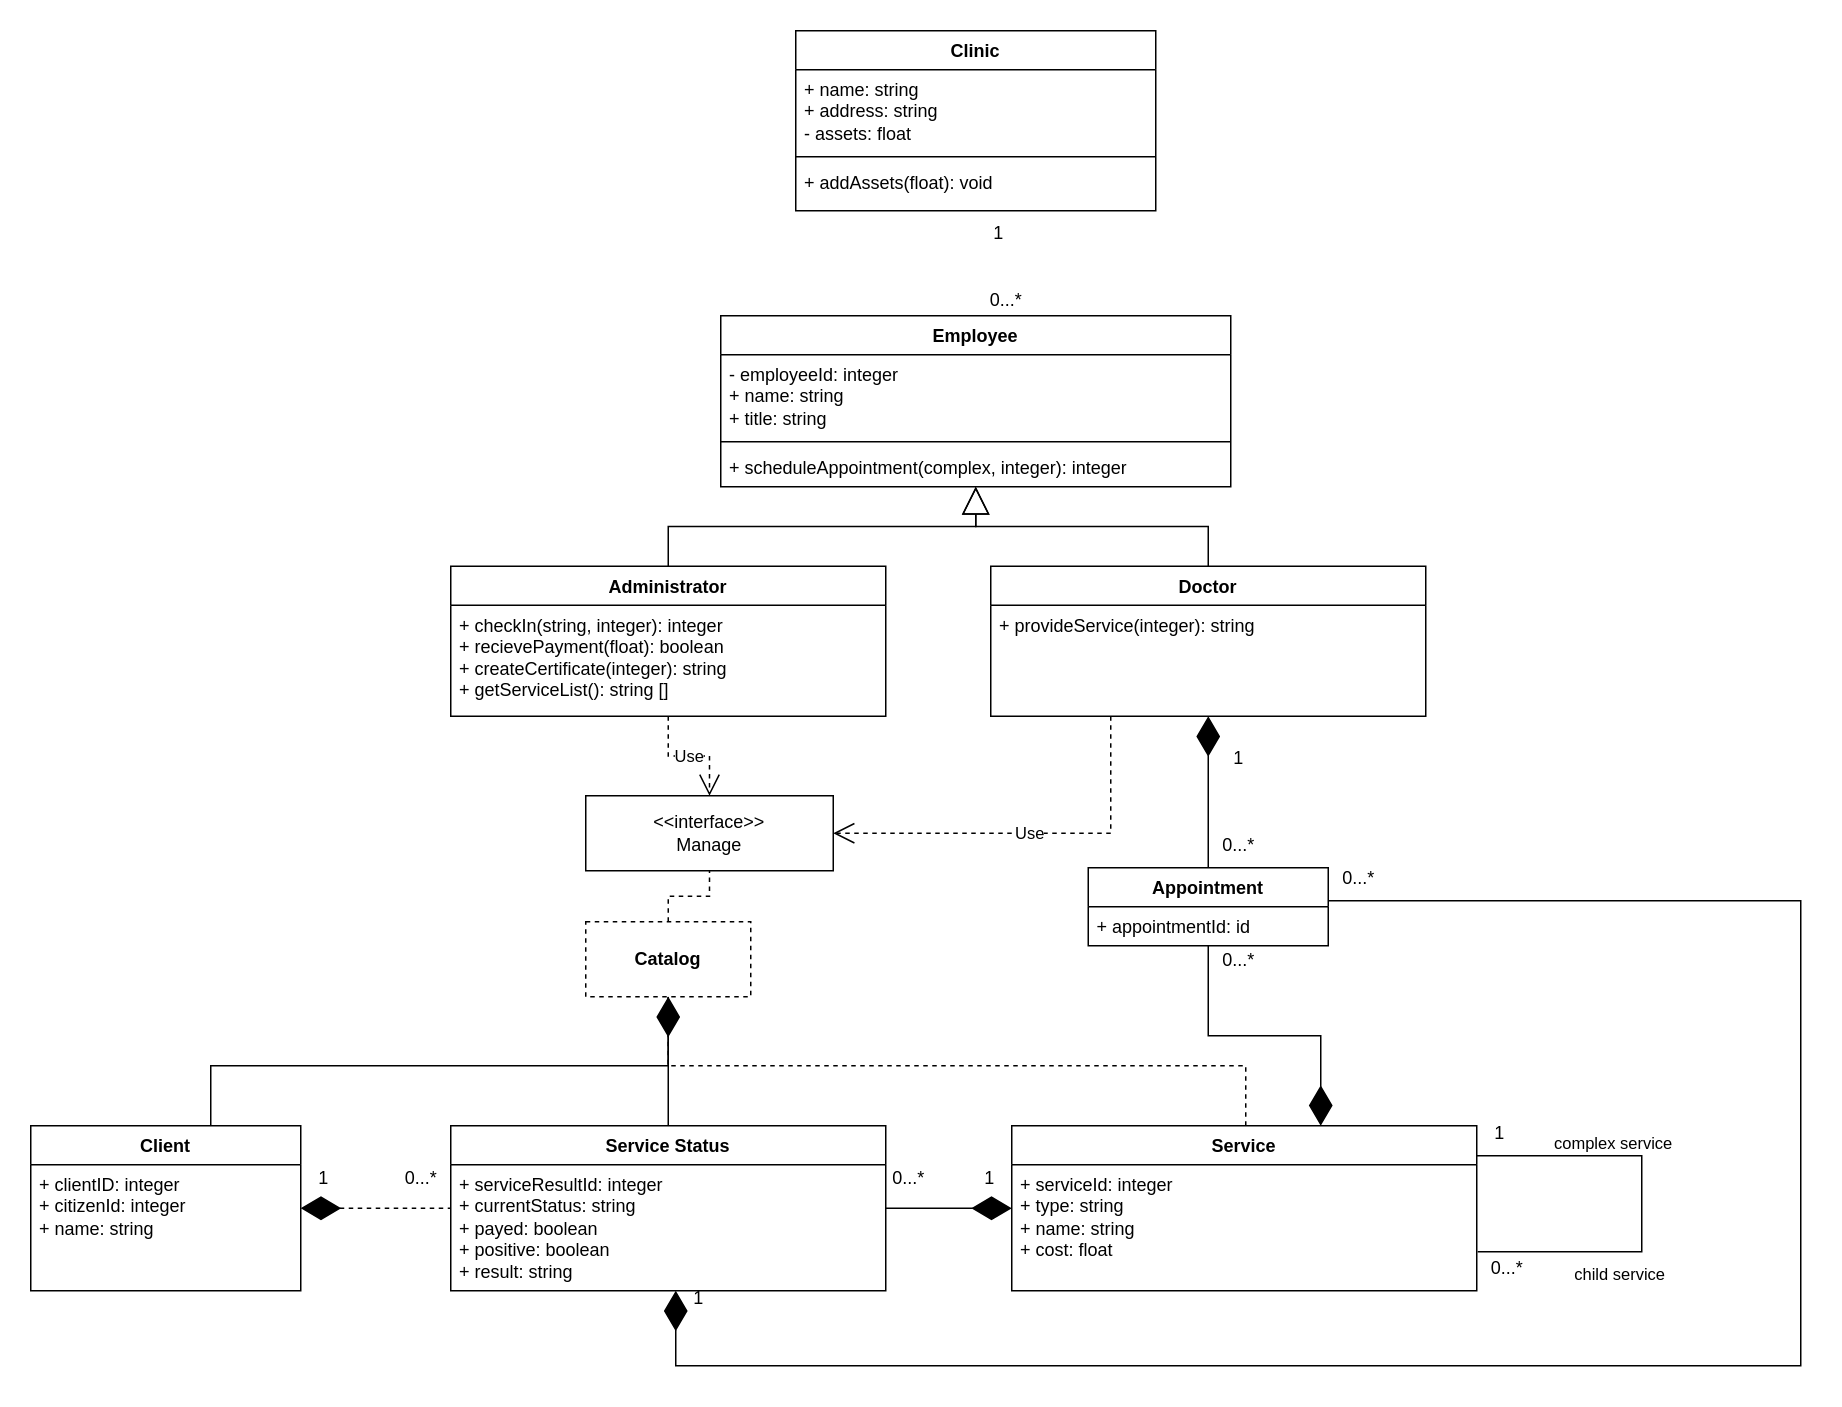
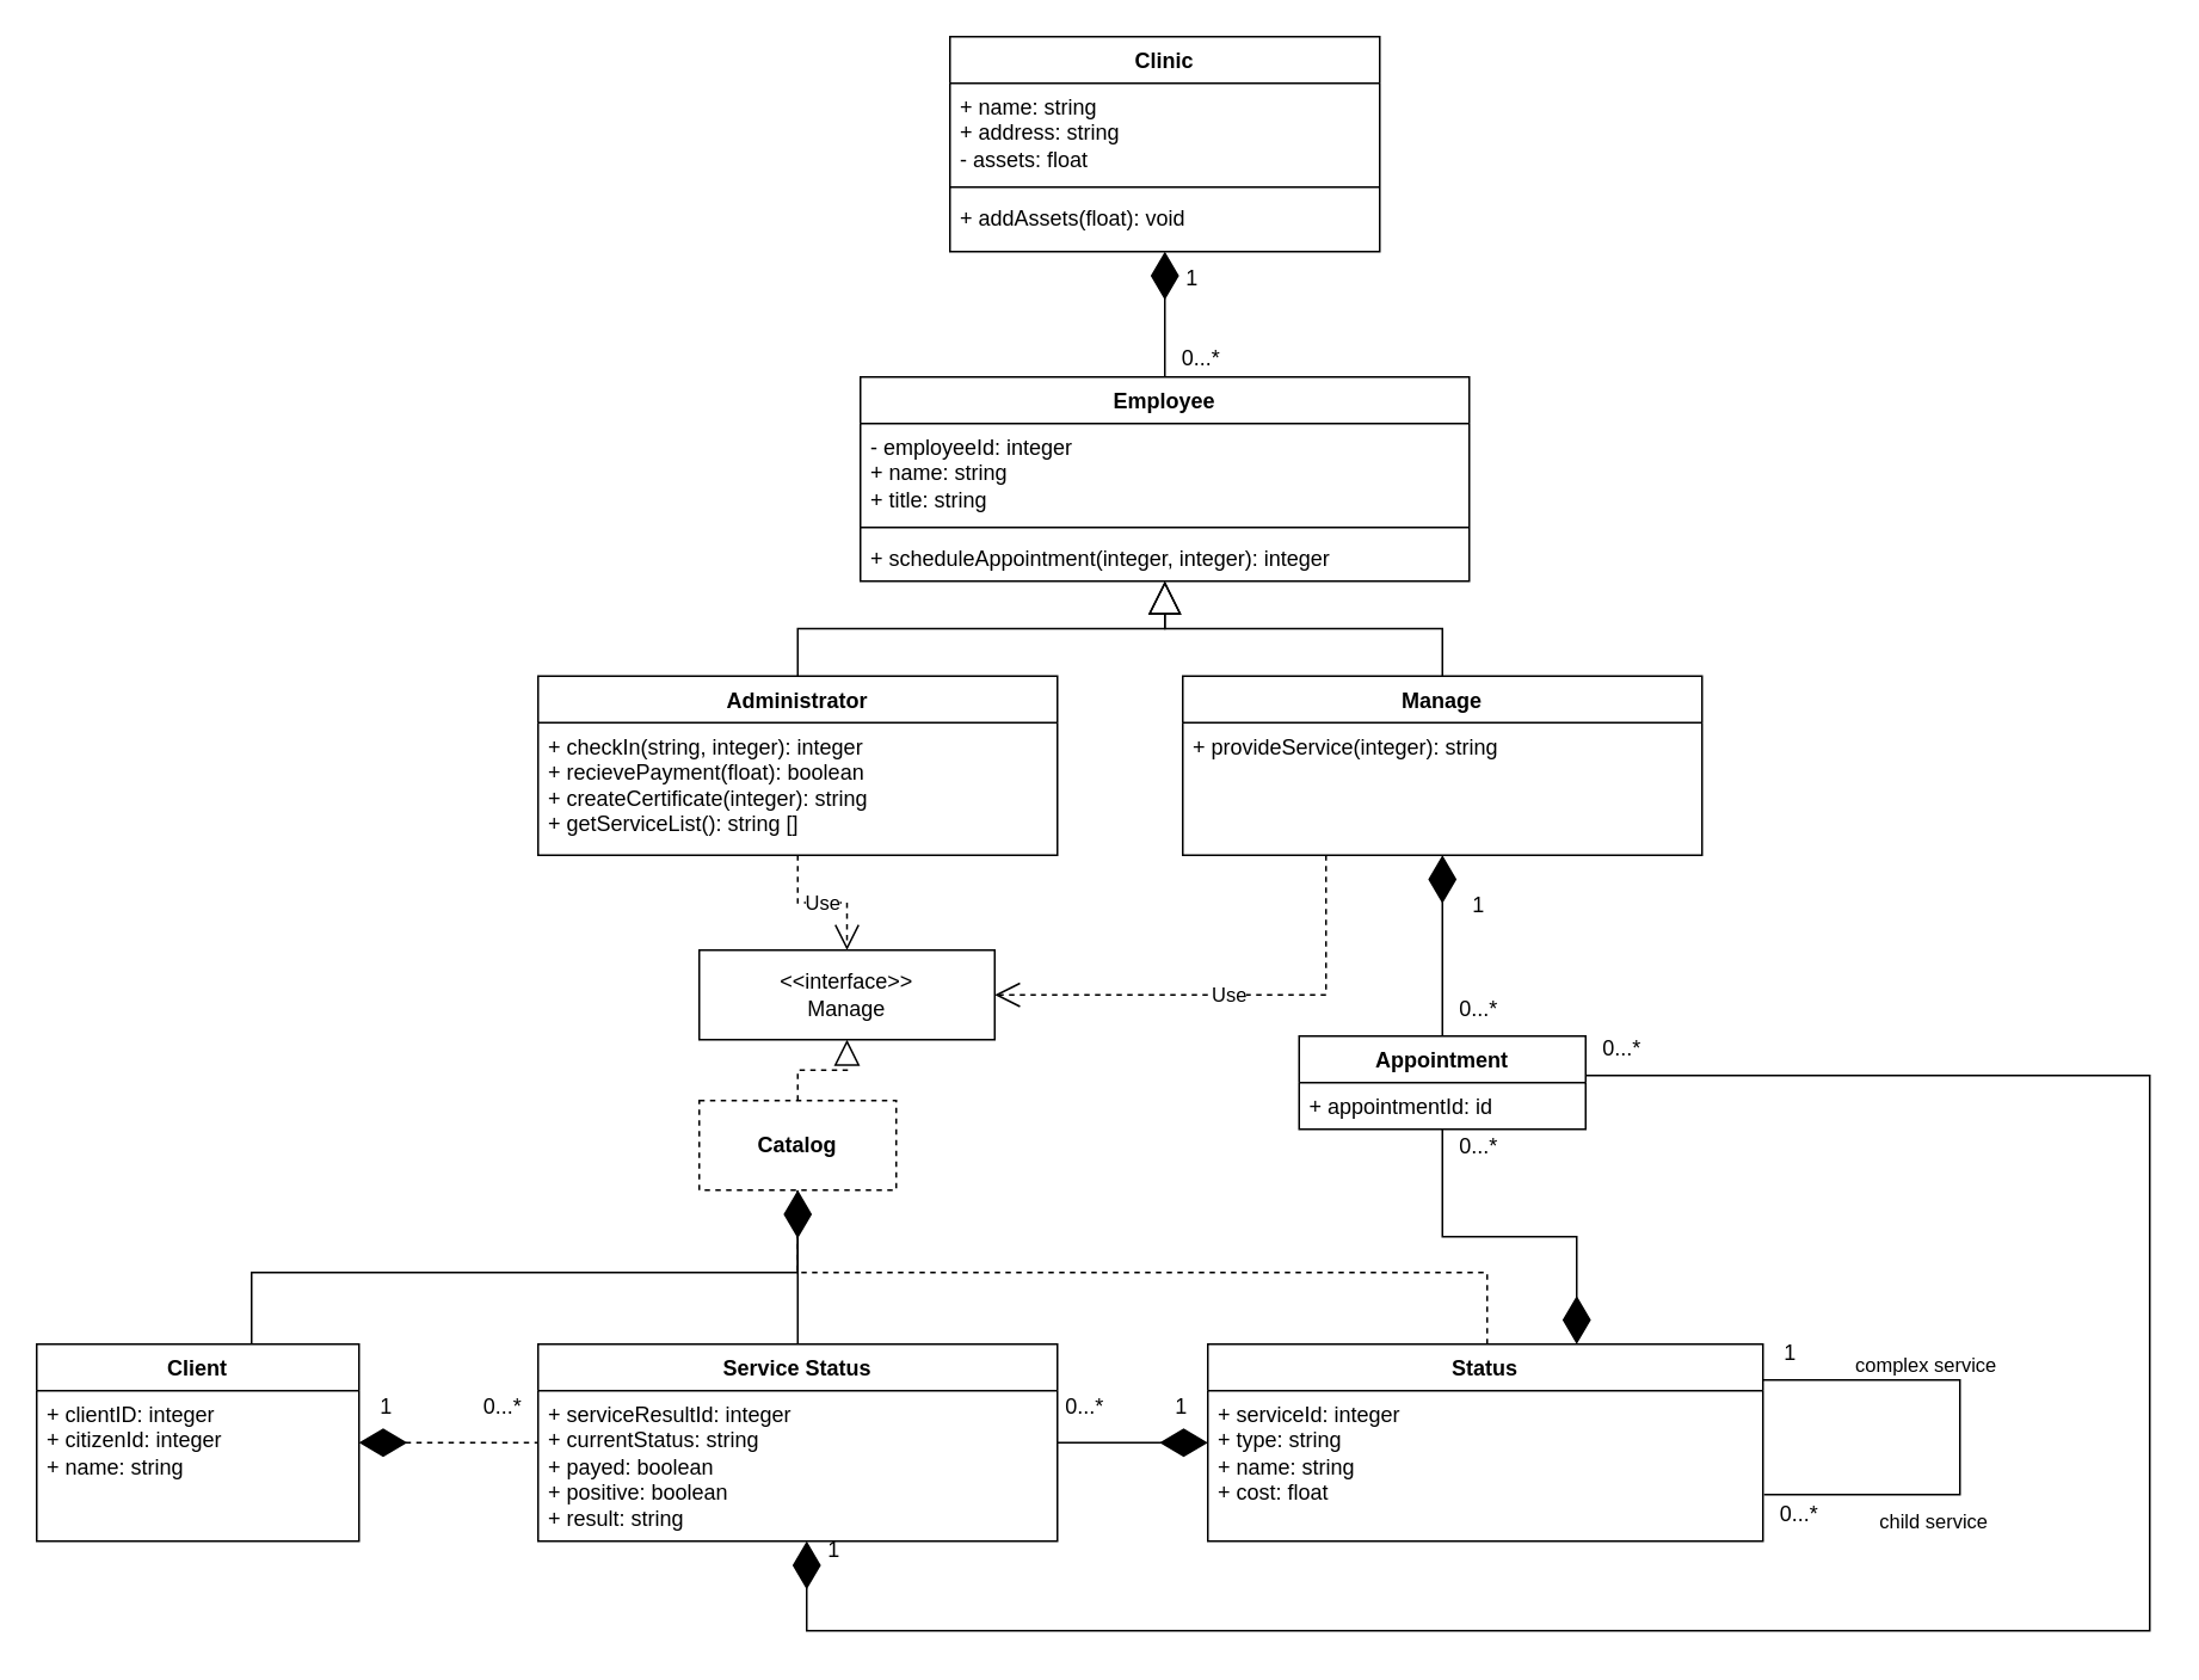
+ <mxCell id="17" value="" style="endArrow=diamondThin;endFill=1;endSize=24;html=1;rounded=0;edgeStyle=orthogonalEdgeStyle;" parent="1" source="6" target="18" edge="1"><mxGeometry width="160" relative="1" as="geometry"><mxPoint x="630" y="220" as="sourcePoint" /><mxPoint x="650" y="190" as="targetPoint" /></mxGeometry></mxCell>
- <mxCell id="9" value="+ scheduleAppointment(complex, integer): integer" style="text;strokeColor=none;fillColor=none;align=left;verticalAlign=top;spacingLeft=4;spacingRight=4;overflow=hidden;rotatable=0;points=[[0,0.5],[1,0.5]];portConstraint=eastwest;whiteSpace=wrap;html=1;" parent="6" vertex="1"><mxGeometry y="88" width="340" height="26" as="geometry" /></mxCell>
+ <mxCell id="9" value="+ scheduleAppointment(integer, integer): integer" style="text;strokeColor=none;fillColor=none;align=left;verticalAlign=top;spacingLeft=4;spacingRight=4;overflow=hidden;rotatable=0;points=[[0,0.5],[1,0.5]];portConstraint=eastwest;whiteSpace=wrap;html=1;" parent="6" vertex="1"><mxGeometry y="88" width="340" height="26" as="geometry" /></mxCell>
- <mxCell id="4" value="Doctor" style="swimlane;fontStyle=1;align=center;verticalAlign=top;childLayout=stackLayout;horizontal=1;startSize=26;horizontalStack=0;resizeParent=1;resizeParentMax=0;resizeLast=0;collapsible=1;marginBottom=0;whiteSpace=wrap;html=1;" parent="1" vertex="1"><mxGeometry x="660" y="377" width="290" height="100" as="geometry" /></mxCell>
+ <mxCell id="4" value="Manage" style="swimlane;fontStyle=1;align=center;verticalAlign=top;childLayout=stackLayout;horizontal=1;startSize=26;horizontalStack=0;resizeParent=1;resizeParentMax=0;resizeLast=0;collapsible=1;marginBottom=0;whiteSpace=wrap;html=1;" parent="1" vertex="1"><mxGeometry x="660" y="377" width="290" height="100" as="geometry" /></mxCell>
- <mxCell id="25" value="" style="endArrow=none;dashed=1;endFill=0;endSize=12;html=1;rounded=0;edgeStyle=orthogonalEdgeStyle;" parent="1" source="33" target="23" edge="1"><mxGeometry width="160" relative="1" as="geometry"><mxPoint x="320" y="680" as="sourcePoint" /><mxPoint x="480" y="720" as="targetPoint" /></mxGeometry></mxCell>
+ <mxCell id="25" value="" style="endArrow=block;dashed=1;endFill=0;endSize=12;html=1;rounded=0;edgeStyle=orthogonalEdgeStyle;" parent="1" source="33" target="23" edge="1"><mxGeometry width="160" relative="1" as="geometry"><mxPoint x="320" y="680" as="sourcePoint" /><mxPoint x="480" y="720" as="targetPoint" /></mxGeometry></mxCell>
- <mxCell id="26" value="Service" style="swimlane;fontStyle=1;align=center;verticalAlign=top;childLayout=stackLayout;horizontal=1;startSize=26;horizontalStack=0;resizeParent=1;resizeParentMax=0;resizeLast=0;collapsible=1;marginBottom=0;whiteSpace=wrap;html=1;" parent="1" vertex="1"><mxGeometry x="674" y="750" width="310" height="110" as="geometry" /></mxCell>
+ <mxCell id="26" value="Status" style="swimlane;fontStyle=1;align=center;verticalAlign=top;childLayout=stackLayout;horizontal=1;startSize=26;horizontalStack=0;resizeParent=1;resizeParentMax=0;resizeLast=0;collapsible=1;marginBottom=0;whiteSpace=wrap;html=1;" parent="1" vertex="1"><mxGeometry x="674" y="750" width="310" height="110" as="geometry" /></mxCell>
